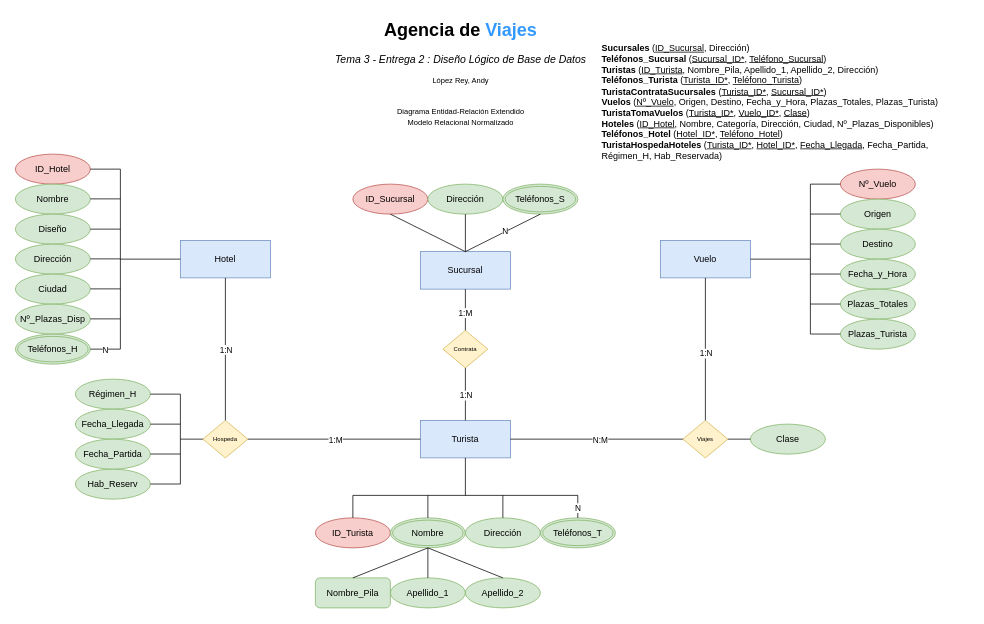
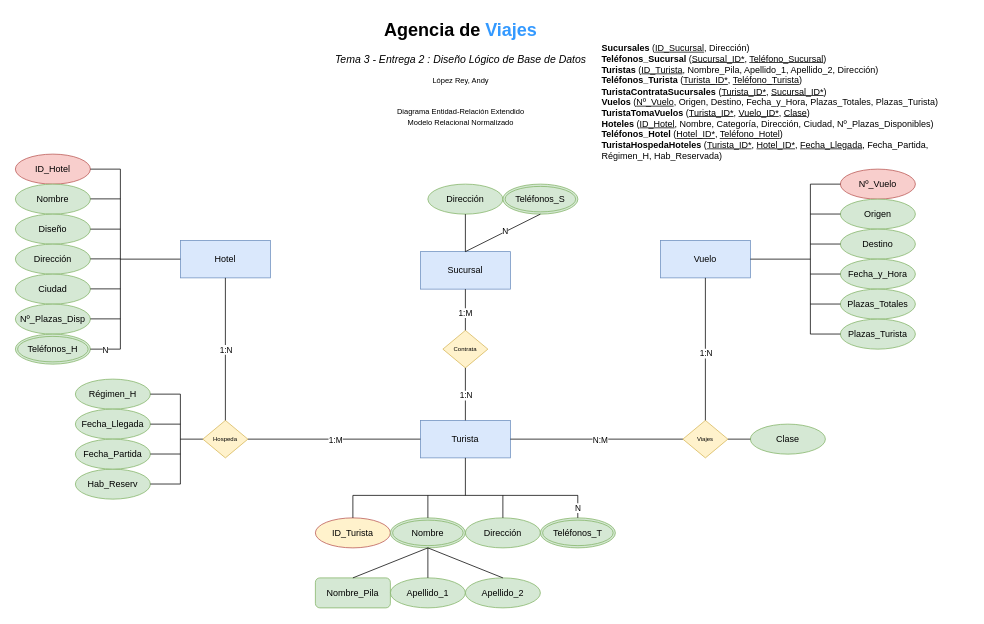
- <mxCell id="7" value="ID_Sucursal" style="ellipse;whiteSpace=wrap;html=1;align=center;fillColor=#f8cecc;strokeColor=#b85450;" vertex="1" parent="1"><mxGeometry x="470" y="245" width="100" height="40" as="geometry" /></mxCell>
- <mxCell id="63" value="" style="endArrow=none;html=1;rounded=0;exitX=0.5;exitY=1;exitDx=0;exitDy=0;entryX=0.5;entryY=0;entryDx=0;entryDy=0;" edge="1" parent="1" source="7" target="3"><mxGeometry relative="1" as="geometry"><mxPoint x="560" y="300" as="sourcePoint" /><mxPoint x="720" y="300" as="targetPoint" /></mxGeometry></mxCell>
- <mxCell id="19" value="ID_Turista" style="ellipse;whiteSpace=wrap;html=1;align=center;fillColor=#f8cecc;strokeColor=#b85450;" vertex="1" parent="1"><mxGeometry x="420" y="690" width="100" height="40" as="geometry" /></mxCell>
+ <mxCell id="19" value="ID_Turista" style="ellipse;whiteSpace=wrap;html=1;align=center;fillColor=#fff2cc;strokeColor=#b85450;" vertex="1" parent="1"><mxGeometry x="420" y="690" width="100" height="40" as="geometry" /></mxCell>
